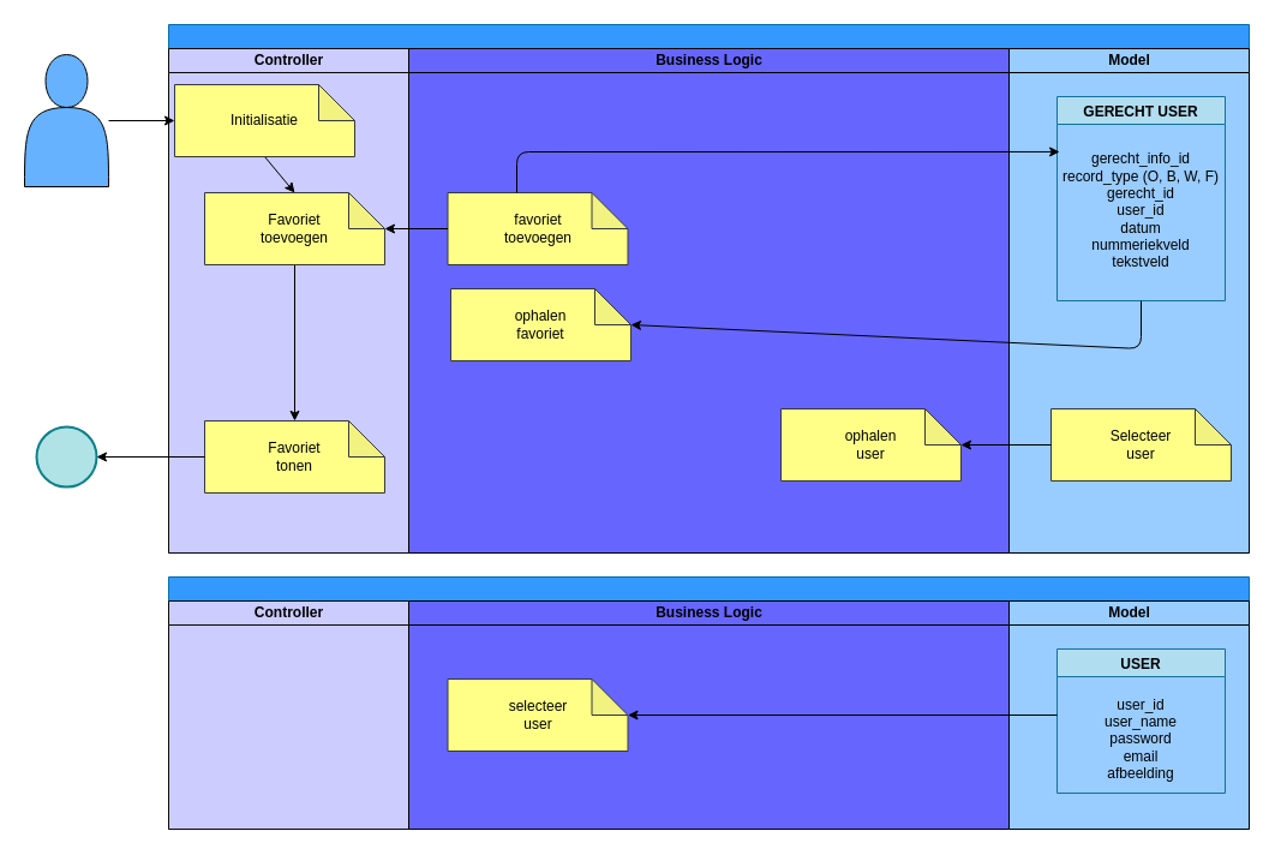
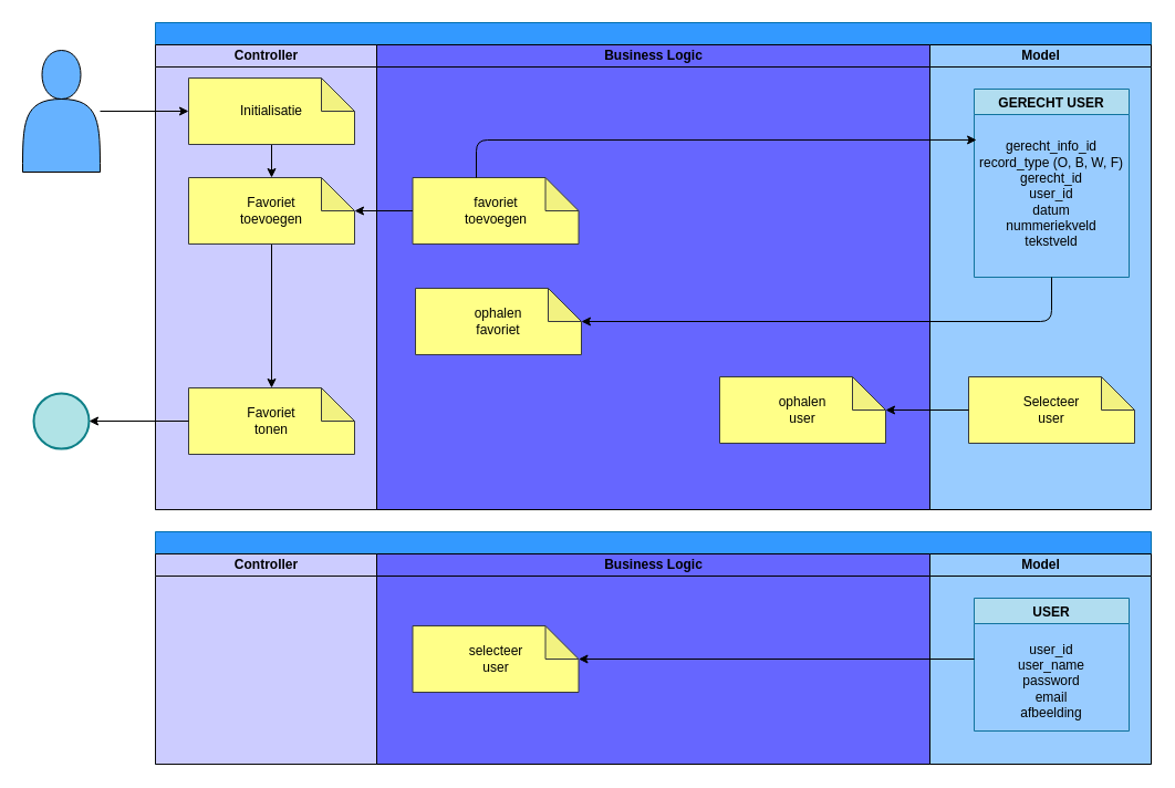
- <mxCell id="5" value="&lt;span style=&quot;color: rgb(0, 0, 0);&quot;&gt;Initialisatie&lt;/span&gt;" style="shape=note;whiteSpace=wrap;html=1;backgroundOutline=1;darkOpacity=0.05;strokeColor=#36393d;fillColor=#ffff88;" parent="3" vertex="1"><mxGeometry x="5" y="30" width="150" height="60" as="geometry" /></mxCell>
+ <mxCell id="5" value="&lt;span style=&quot;color: rgb(0, 0, 0);&quot;&gt;Initialisatie&lt;/span&gt;" style="shape=note;whiteSpace=wrap;html=1;backgroundOutline=1;darkOpacity=0.05;strokeColor=#36393d;fillColor=#ffff88;" parent="3" vertex="1"><mxGeometry x="30" y="30" width="150" height="60" as="geometry" /></mxCell>
- <mxCell id="12" value="&lt;font color=&quot;#000000&quot;&gt;ophalen&lt;br&gt;favoriet&lt;br&gt;&lt;/font&gt;" style="shape=note;whiteSpace=wrap;html=1;backgroundOutline=1;darkOpacity=0.05;strokeColor=#36393d;fillColor=#ffff88;" vertex="1" parent="9"><mxGeometry x="35" y="200" width="150" height="60" as="geometry" /></mxCell>
+ <mxCell id="12" value="&lt;font color=&quot;#000000&quot;&gt;ophalen&lt;br&gt;favoriet&lt;br&gt;&lt;/font&gt;" style="shape=note;whiteSpace=wrap;html=1;backgroundOutline=1;darkOpacity=0.05;strokeColor=#36393d;fillColor=#ffff88;" vertex="1" parent="9"><mxGeometry x="35" y="220" width="150" height="60" as="geometry" /></mxCell>
